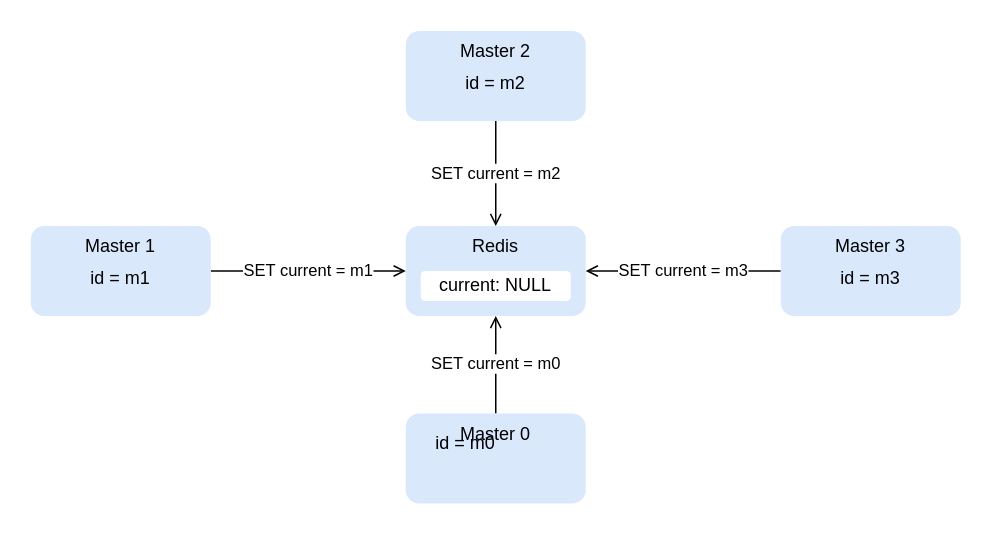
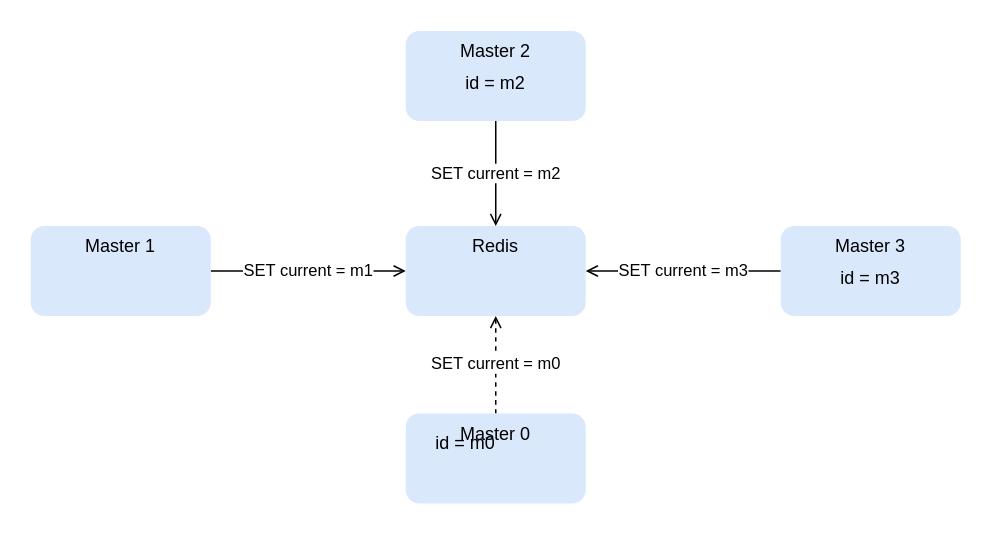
- <mxCell id="12" value="id = m1" style="text;html=1;strokeColor=none;fillColor=none;align=center;verticalAlign=middle;whiteSpace=wrap;rounded=0;" vertex="1" parent="1"><mxGeometry x="50" y="170" width="60" height="30" as="geometry" /></mxCell>
- <mxCell id="15" value="current: NULL" style="rounded=1;whiteSpace=wrap;html=1;strokeColor=none;fillColor=default;" vertex="1" parent="1"><mxGeometry x="280" y="180" width="100" height="20" as="geometry" /></mxCell>
- <mxCell id="3" value="SET current = m0" style="edgeStyle=orthogonalEdgeStyle;curved=1;rounded=0;orthogonalLoop=1;jettySize=auto;html=1;exitX=0.5;exitY=0;exitDx=0;exitDy=0;entryX=0.5;entryY=1;entryDx=0;entryDy=0;endArrow=open;endFill=0;" edge="1" parent="1" source="4" target="2"><mxGeometry relative="1" as="geometry" /></mxCell>
+ <mxCell id="3" value="SET current = m0" style="edgeStyle=orthogonalEdgeStyle;curved=1;rounded=0;orthogonalLoop=1;jettySize=auto;html=1;exitX=0.5;exitY=0;exitDx=0;exitDy=0;entryX=0.5;entryY=1;entryDx=0;entryDy=0;endArrow=open;endFill=0;dashed=1;" edge="1" parent="1" source="4" target="2"><mxGeometry relative="1" as="geometry" /></mxCell>
